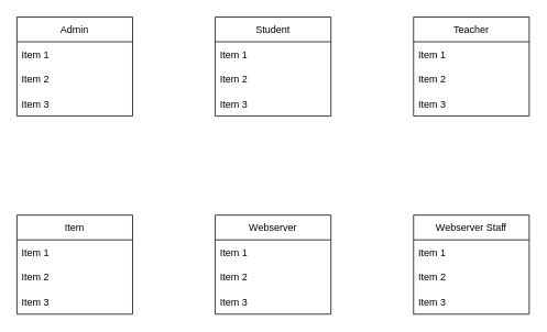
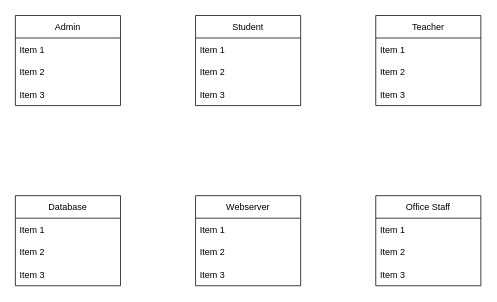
- <mxCell id="14" value="Item" style="swimlane;fontStyle=0;childLayout=stackLayout;horizontal=1;startSize=30;horizontalStack=0;resizeParent=1;resizeParentMax=0;resizeLast=0;collapsible=1;marginBottom=0;" vertex="1" parent="1"><mxGeometry x="20" y="260" width="140" height="120" as="geometry" /></mxCell>
+ <mxCell id="14" value="Database" style="swimlane;fontStyle=0;childLayout=stackLayout;horizontal=1;startSize=30;horizontalStack=0;resizeParent=1;resizeParentMax=0;resizeLast=0;collapsible=1;marginBottom=0;" vertex="1" parent="1"><mxGeometry x="20" y="260" width="140" height="120" as="geometry" /></mxCell>
- <mxCell id="22" value="Webserver Staff" style="swimlane;fontStyle=0;childLayout=stackLayout;horizontal=1;startSize=30;horizontalStack=0;resizeParent=1;resizeParentMax=0;resizeLast=0;collapsible=1;marginBottom=0;" vertex="1" parent="1"><mxGeometry x="500" y="260" width="140" height="120" as="geometry" /></mxCell>
+ <mxCell id="22" value="Office Staff" style="swimlane;fontStyle=0;childLayout=stackLayout;horizontal=1;startSize=30;horizontalStack=0;resizeParent=1;resizeParentMax=0;resizeLast=0;collapsible=1;marginBottom=0;" vertex="1" parent="1"><mxGeometry x="500" y="260" width="140" height="120" as="geometry" /></mxCell>
